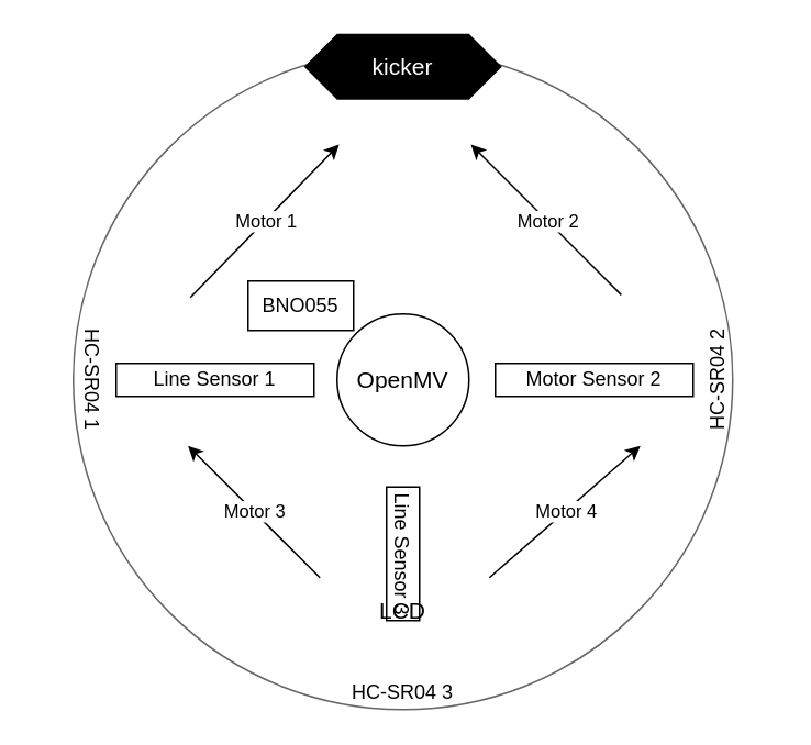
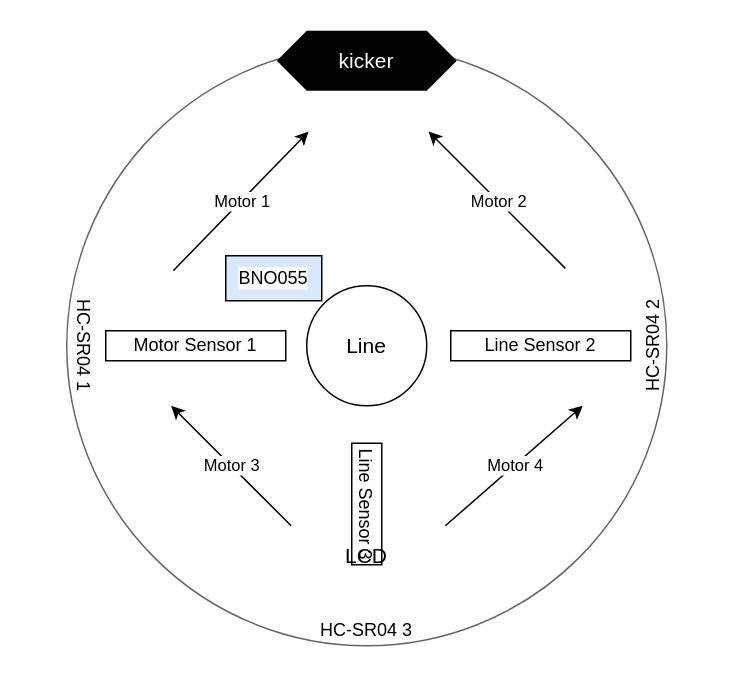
- <mxCell id="14" value="BNO055" style="rounded=0;whiteSpace=wrap;html=1;labelBackgroundColor=#ffffff;fillColor=#FFFFFF;fontColor=#000000;strokeColor=#000000;" parent="1" vertex="1"><mxGeometry x="150" y="170" width="64" height="30" as="geometry" /></mxCell>
+ <mxCell id="14" value="BNO055" style="rounded=0;whiteSpace=wrap;html=1;labelBackgroundColor=#ffffff;fillColor=#dae8fc;fontColor=#000000;strokeColor=#000000;" parent="1" vertex="1"><mxGeometry x="150" y="170" width="64" height="30" as="geometry" /></mxCell>
- <mxCell id="20" value="Line Sensor 1" style="text;html=1;fillColor=none;align=center;verticalAlign=middle;whiteSpace=wrap;rounded=0;fontColor=#000000;strokeColor=#000000;" parent="1" vertex="1"><mxGeometry x="70" y="220" width="120" height="20" as="geometry" /></mxCell>
+ <mxCell id="20" value="Motor Sensor 1" style="text;html=1;fillColor=none;align=center;verticalAlign=middle;whiteSpace=wrap;rounded=0;fontColor=#000000;strokeColor=#000000;" parent="1" vertex="1"><mxGeometry x="70" y="220" width="120" height="20" as="geometry" /></mxCell>
- <mxCell id="13" value="OpenMV" style="ellipse;whiteSpace=wrap;html=1;aspect=fixed;labelBackgroundColor=none;fontFamily=Helvetica;fontSize=14;fillColor=#FFFFFF;strokeColor=#000000;fontColor=#000000;" parent="1" vertex="1"><mxGeometry x="204" y="190" width="80" height="80" as="geometry" /></mxCell>
+ <mxCell id="13" value="Line" style="ellipse;whiteSpace=wrap;html=1;aspect=fixed;labelBackgroundColor=none;fontFamily=Helvetica;fontSize=14;fillColor=#FFFFFF;strokeColor=#000000;fontColor=#000000;" parent="1" vertex="1"><mxGeometry x="204" y="190" width="80" height="80" as="geometry" /></mxCell>
- <mxCell id="18" value="Motor Sensor 2" style="text;html=1;fillColor=none;align=center;verticalAlign=middle;whiteSpace=wrap;rounded=0;fontColor=#000000;strokeColor=#000000;" parent="1" vertex="1"><mxGeometry x="300" y="220" width="120" height="20" as="geometry" /></mxCell>
+ <mxCell id="18" value="Line Sensor 2" style="text;html=1;fillColor=none;align=center;verticalAlign=middle;whiteSpace=wrap;rounded=0;fontColor=#000000;strokeColor=#000000;" parent="1" vertex="1"><mxGeometry x="300" y="220" width="120" height="20" as="geometry" /></mxCell>
